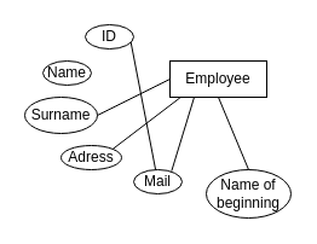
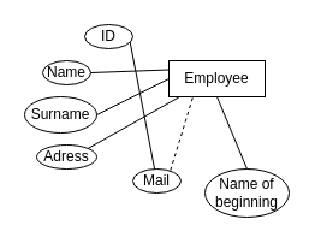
+ <mxCell id="10" value="" style="endArrow=none;html=1;entryX=0;entryY=0.25;entryDx=0;entryDy=0;exitX=1;exitY=0.5;exitDx=0;exitDy=0;" edge="1" parent="1" source="6" target="2"><mxGeometry width="50" height="50" relative="1" as="geometry"><mxPoint x="90" y="105" as="sourcePoint" /><mxPoint x="151.04" y="86.19" as="targetPoint" /></mxGeometry></mxCell>
- <mxCell id="13" value="" style="endArrow=none;html=1;entryX=0.25;entryY=1;entryDx=0;entryDy=0;exitX=0.783;exitY=0.058;exitDx=0;exitDy=0;exitPerimeter=0;" edge="1" parent="1" source="4" target="2"><mxGeometry width="50" height="50" relative="1" as="geometry"><mxPoint x="120" y="135" as="sourcePoint" /><mxPoint x="181.04" y="116.19" as="targetPoint" /></mxGeometry></mxCell>
+ <mxCell id="13" value="" style="endArrow=none;html=1;entryX=0.25;entryY=1;entryDx=0;entryDy=0;exitX=0.783;exitY=0.058;exitDx=0;exitDy=0;exitPerimeter=0;dashed=1;" edge="1" parent="1" source="4" target="2"><mxGeometry width="50" height="50" relative="1" as="geometry"><mxPoint x="120" y="135" as="sourcePoint" /><mxPoint x="181.04" y="116.19" as="targetPoint" /></mxGeometry></mxCell>
- <mxCell id="3" value="Adress" style="ellipse;whiteSpace=wrap;html=1;" vertex="1" parent="1"><mxGeometry x="50" y="120" width="50" height="20" as="geometry" /></mxCell>
+ <mxCell id="3" value="Adress" style="ellipse;whiteSpace=wrap;html=1;" vertex="1" parent="1"><mxGeometry x="30" y="120" width="50" height="20" as="geometry" /></mxCell>
